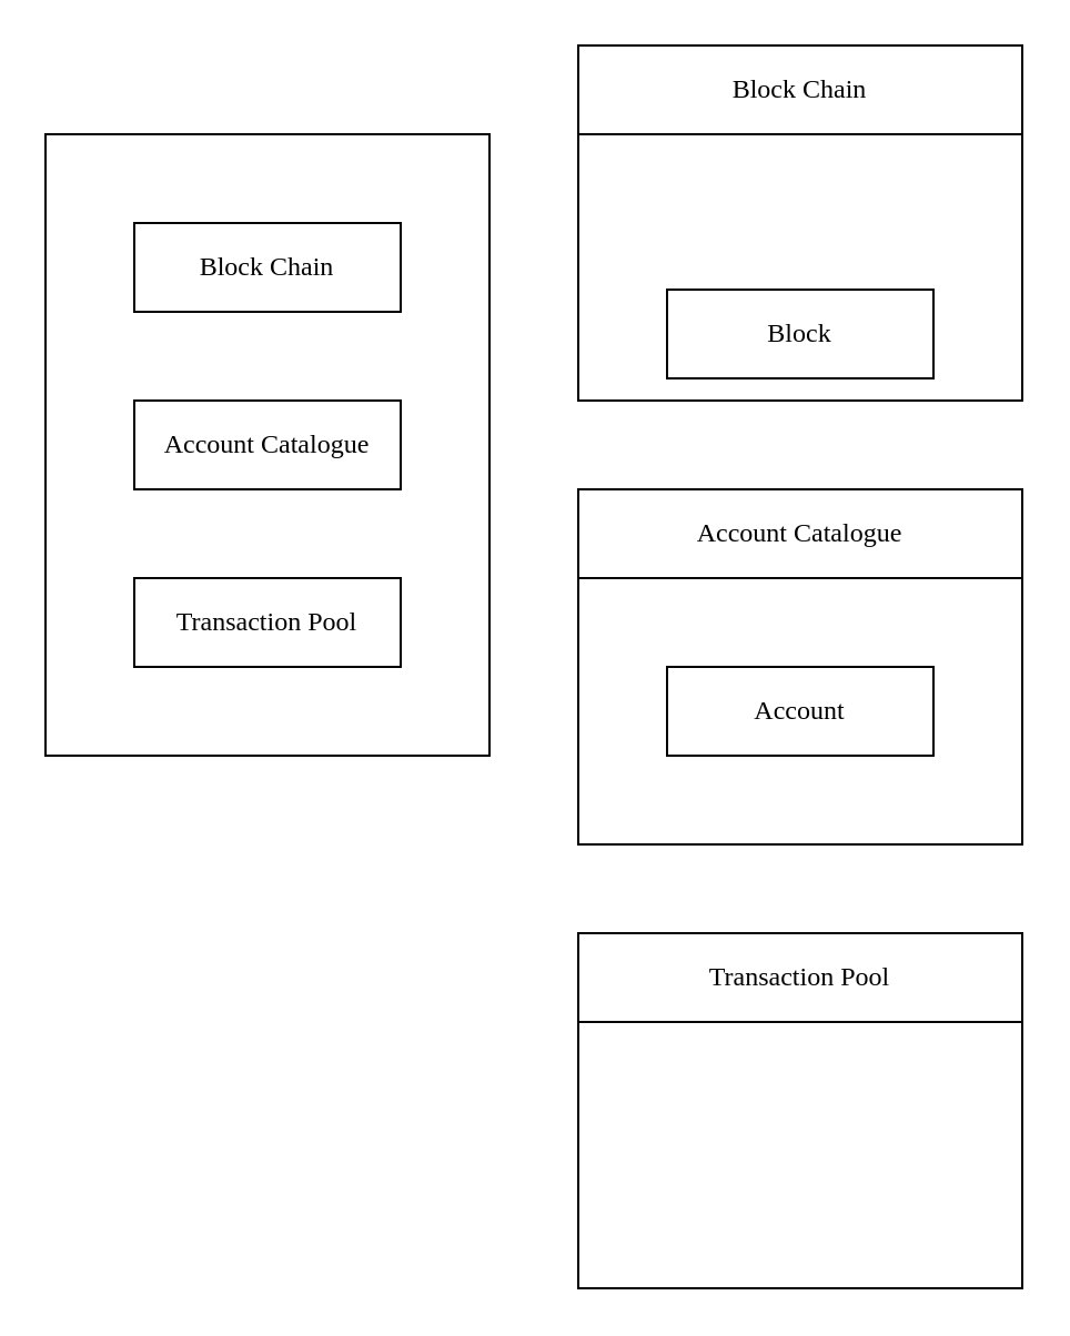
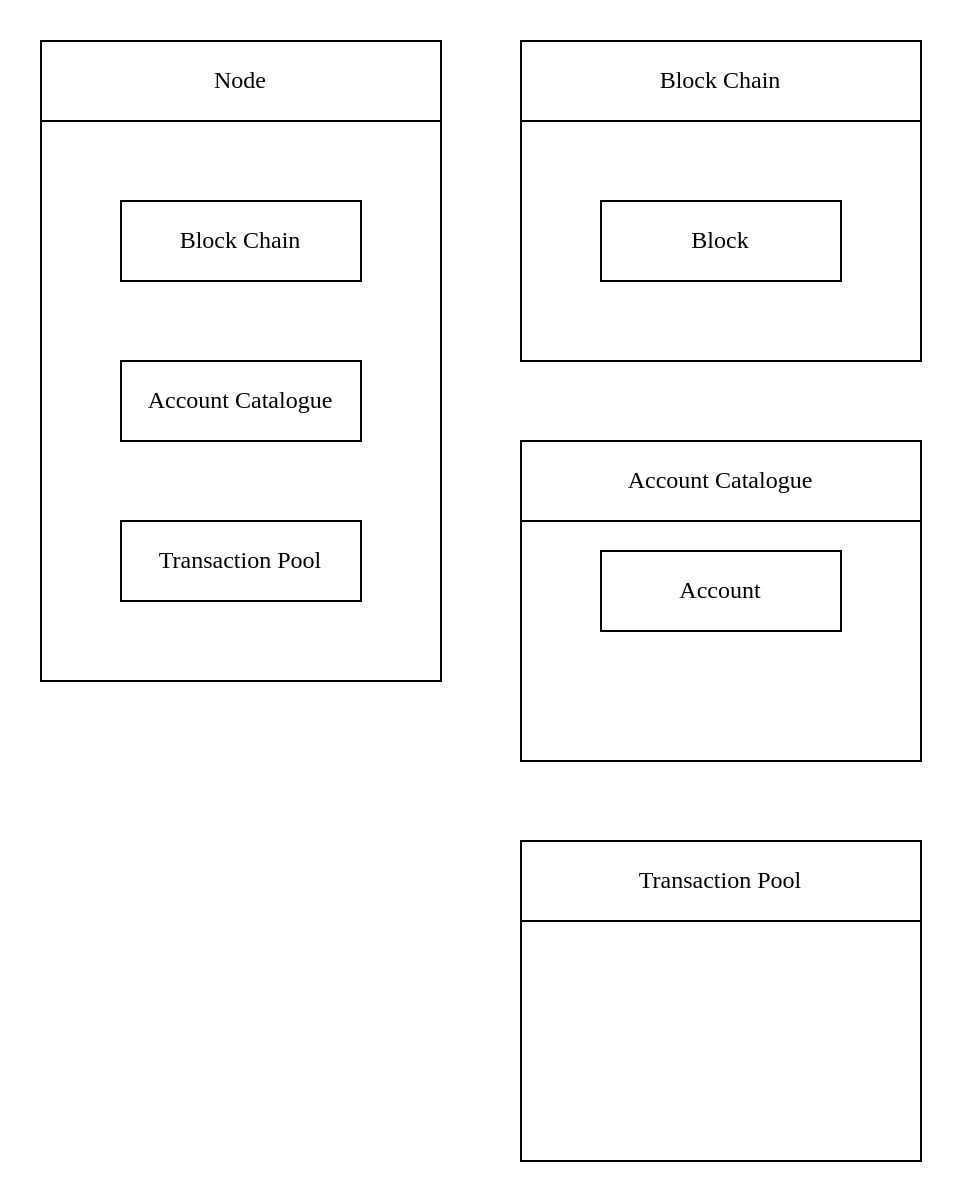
+ <mxCell id="6" value="Node" style="rounded=0;whiteSpace=wrap;html=1;fontFamily=Roboto Mono;fontSource=https%3A%2F%2Ffonts.googleapis.com%2Fcss%3Ffamily%3DRoboto%2BMono;" vertex="1" parent="1"><mxGeometry x="20" y="20" width="200" height="40" as="geometry" /></mxCell>
- <mxCell id="11" value="Block" style="rounded=0;whiteSpace=wrap;html=1;fontFamily=Roboto Mono;fontSource=https%3A%2F%2Ffonts.googleapis.com%2Fcss%3Ffamily%3DRoboto%2BMono;" vertex="1" parent="1"><mxGeometry x="300" y="130" width="120" height="40" as="geometry" /></mxCell>
+ <mxCell id="11" value="Block" style="rounded=0;whiteSpace=wrap;html=1;fontFamily=Roboto Mono;fontSource=https%3A%2F%2Ffonts.googleapis.com%2Fcss%3Ffamily%3DRoboto%2BMono;" vertex="1" parent="1"><mxGeometry x="300" y="100" width="120" height="40" as="geometry" /></mxCell>
- <mxCell id="14" value="Account" style="rounded=0;whiteSpace=wrap;html=1;fontFamily=Roboto Mono;fontSource=https%3A%2F%2Ffonts.googleapis.com%2Fcss%3Ffamily%3DRoboto%2BMono;" vertex="1" parent="1"><mxGeometry x="300" y="300" width="120" height="40" as="geometry" /></mxCell>
+ <mxCell id="14" value="Account" style="rounded=0;whiteSpace=wrap;html=1;fontFamily=Roboto Mono;fontSource=https%3A%2F%2Ffonts.googleapis.com%2Fcss%3Ffamily%3DRoboto%2BMono;" vertex="1" parent="1"><mxGeometry x="300" y="275" width="120" height="40" as="geometry" /></mxCell>
